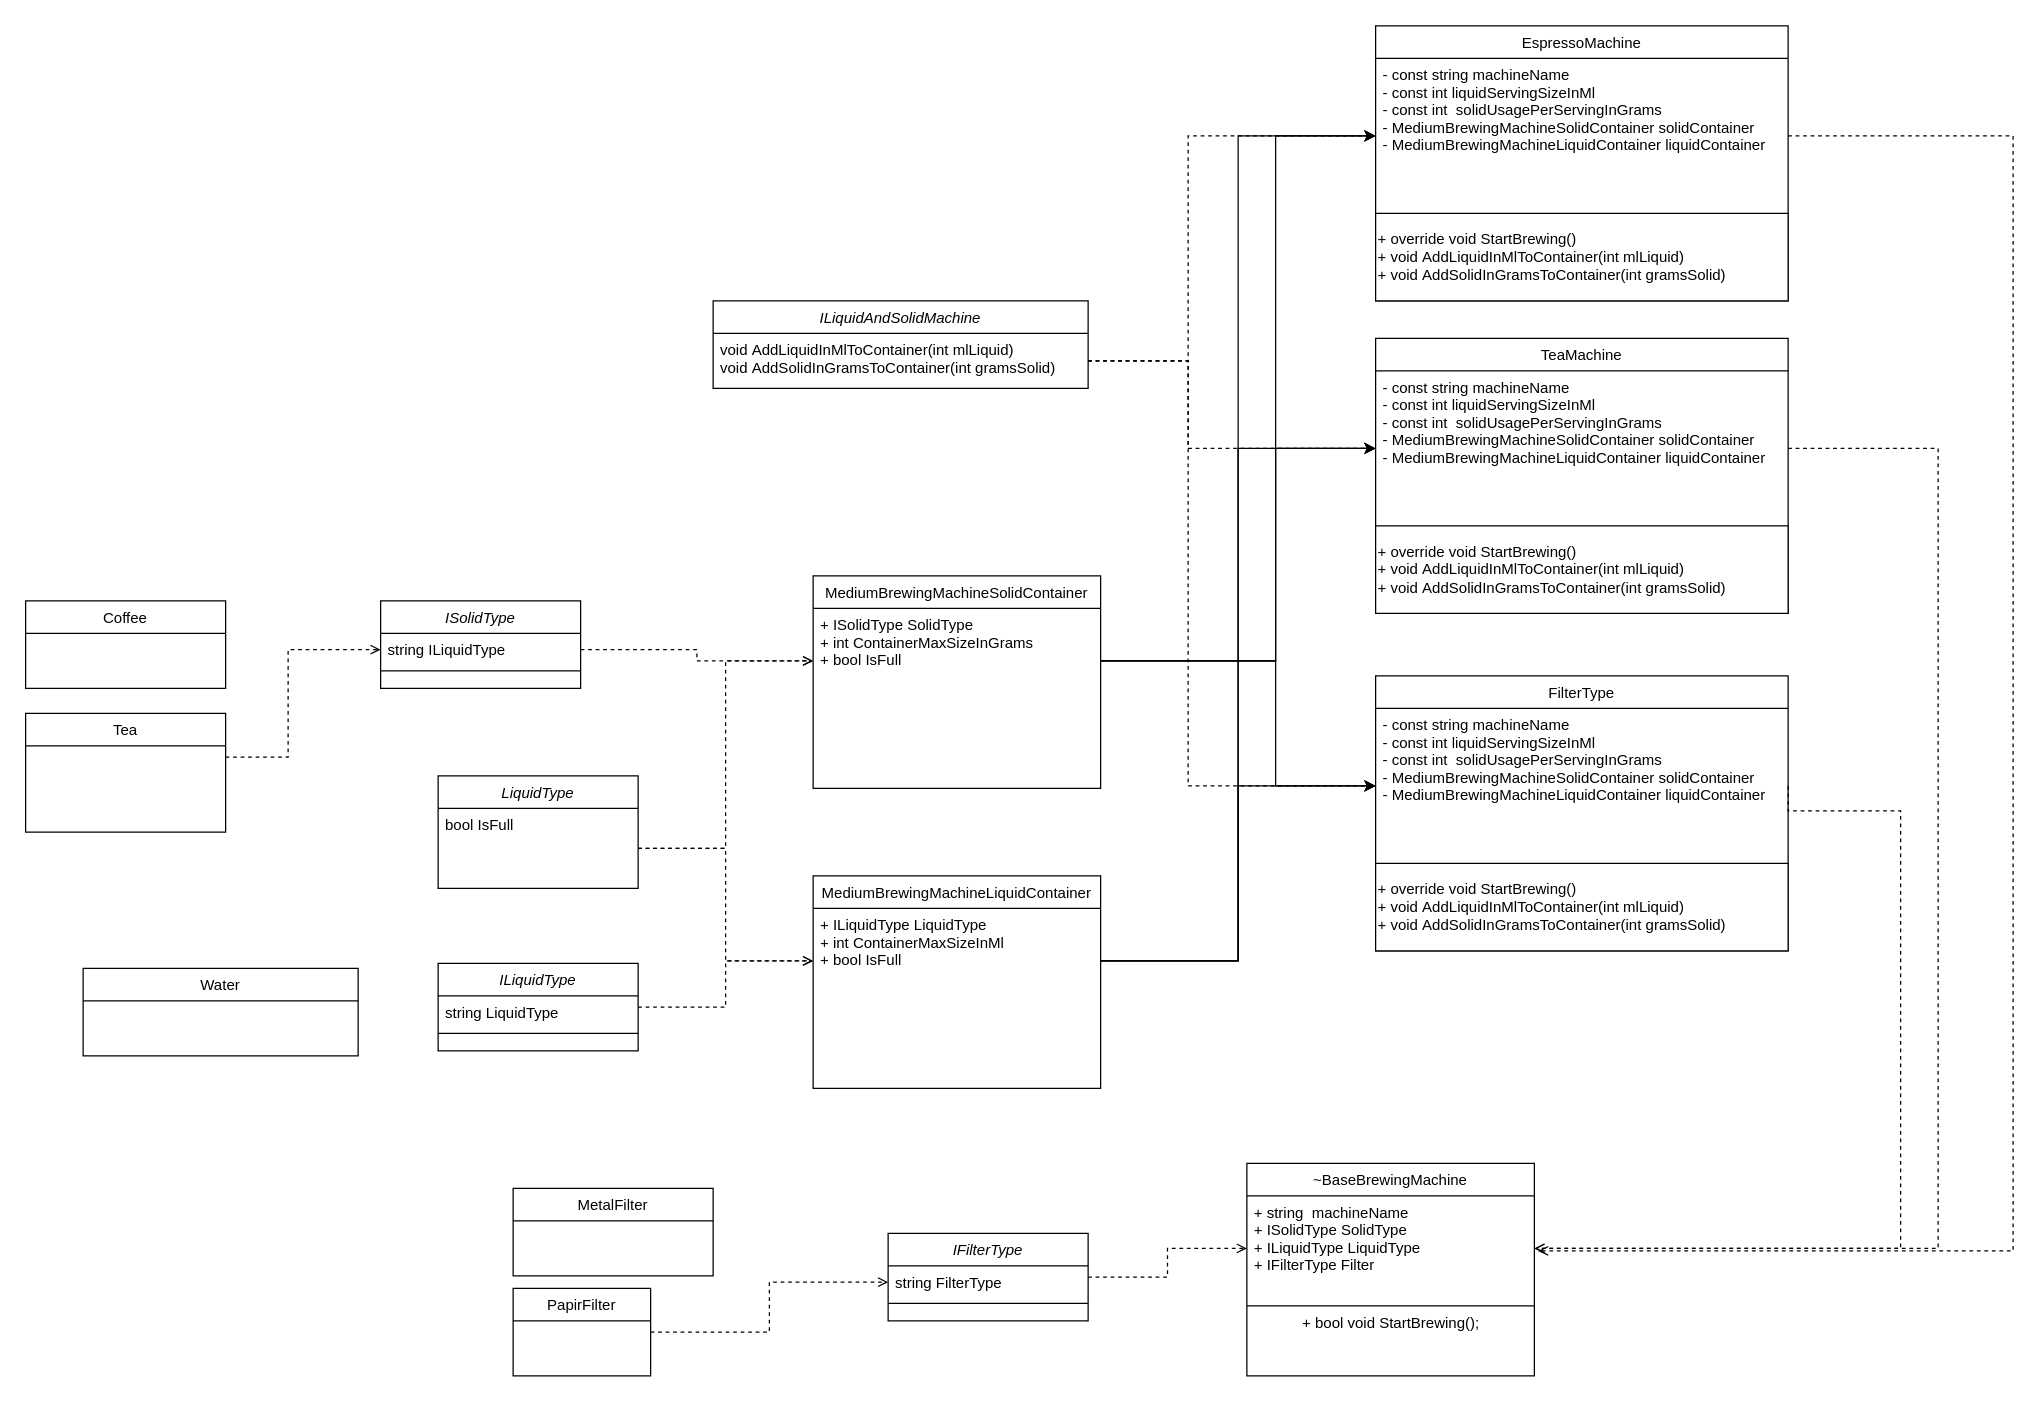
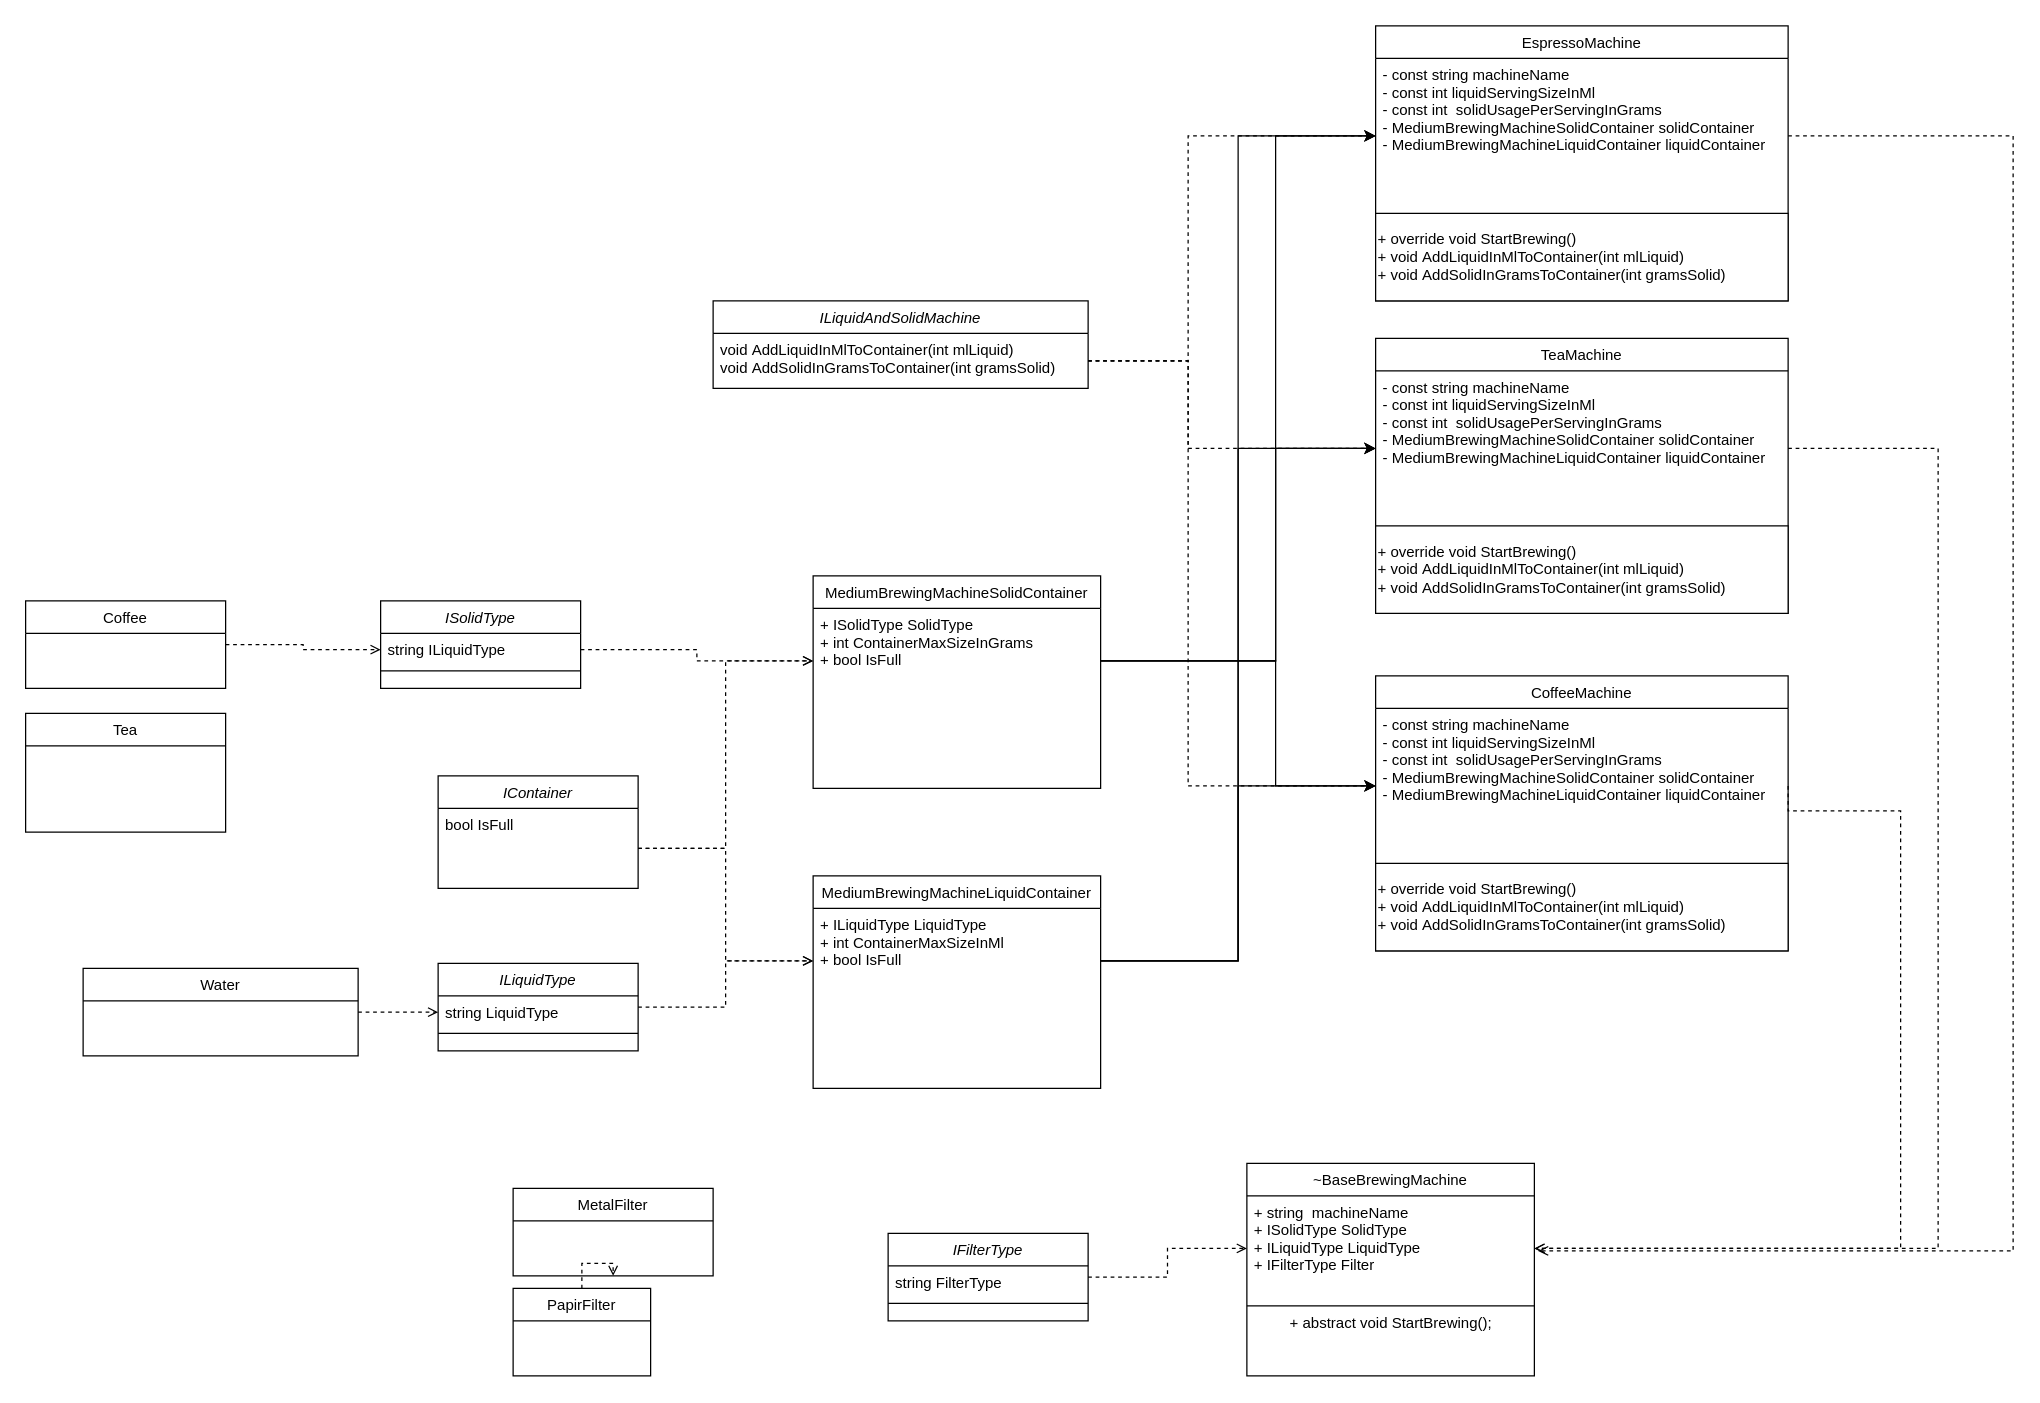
+ <mxCell id="41" style="edgeStyle=orthogonalEdgeStyle;rounded=0;orthogonalLoop=1;jettySize=auto;html=1;entryX=0;entryY=0.5;entryDx=0;entryDy=0;dashed=1;endArrow=open;endFill=0;" edge="1" parent="1" source="42" target="26"><mxGeometry relative="1" as="geometry" /></mxCell>
- <mxCell id="30" value="FilterType" style="swimlane;fontStyle=0;align=center;verticalAlign=top;childLayout=stackLayout;horizontal=1;startSize=26;horizontalStack=0;resizeParent=1;resizeLast=0;collapsible=1;marginBottom=0;rounded=0;shadow=0;strokeWidth=1;" vertex="1" parent="1"><mxGeometry x="1100" y="540" width="330" height="220" as="geometry"><mxRectangle x="340" y="380" width="170" height="26" as="alternateBounds" /></mxGeometry></mxCell>
+ <mxCell id="30" value="CoffeeMachine" style="swimlane;fontStyle=0;align=center;verticalAlign=top;childLayout=stackLayout;horizontal=1;startSize=26;horizontalStack=0;resizeParent=1;resizeLast=0;collapsible=1;marginBottom=0;rounded=0;shadow=0;strokeWidth=1;" vertex="1" parent="1"><mxGeometry x="1100" y="540" width="330" height="220" as="geometry"><mxRectangle x="340" y="380" width="170" height="26" as="alternateBounds" /></mxGeometry></mxCell>
- <mxCell id="43" style="edgeStyle=orthogonalEdgeStyle;rounded=0;orthogonalLoop=1;jettySize=auto;html=1;dashed=1;endArrow=open;endFill=0;" edge="1" parent="1" source="44" target="26"><mxGeometry relative="1" as="geometry"><Array as="points"><mxPoint x="230" y="605" /><mxPoint x="230" y="519" /></Array></mxGeometry></mxCell>
- <mxCell id="2" value="LiquidType" style="swimlane;fontStyle=2;align=center;verticalAlign=top;childLayout=stackLayout;horizontal=1;startSize=26;horizontalStack=0;resizeParent=1;resizeLast=0;collapsible=1;marginBottom=0;rounded=0;shadow=0;strokeWidth=1;" parent="1" vertex="1"><mxGeometry x="350" y="620" width="160" height="90" as="geometry"><mxRectangle x="230" y="140" width="160" height="26" as="alternateBounds" /></mxGeometry></mxCell>
+ <mxCell id="2" value="IContainer" style="swimlane;fontStyle=2;align=center;verticalAlign=top;childLayout=stackLayout;horizontal=1;startSize=26;horizontalStack=0;resizeParent=1;resizeLast=0;collapsible=1;marginBottom=0;rounded=0;shadow=0;strokeWidth=1;" parent="1" vertex="1"><mxGeometry x="350" y="620" width="160" height="90" as="geometry"><mxRectangle x="230" y="140" width="160" height="26" as="alternateBounds" /></mxGeometry></mxCell>
+ <mxCell id="28" style="edgeStyle=orthogonalEdgeStyle;rounded=0;orthogonalLoop=1;jettySize=auto;html=1;entryX=0;entryY=0.5;entryDx=0;entryDy=0;dashed=1;endArrow=open;endFill=0;" edge="1" parent="1" source="29" target="23"><mxGeometry relative="1" as="geometry" /></mxCell>
- <mxCell id="39" style="edgeStyle=orthogonalEdgeStyle;rounded=0;orthogonalLoop=1;jettySize=auto;html=1;entryX=0;entryY=0.5;entryDx=0;entryDy=0;dashed=1;endArrow=open;endFill=0;" edge="1" parent="1" source="40" target="19"><mxGeometry relative="1" as="geometry" /></mxCell>
+ <mxCell id="39" style="edgeStyle=orthogonalEdgeStyle;rounded=0;orthogonalLoop=1;jettySize=auto;html=1;dashed=1;endArrow=open;endFill=0;" edge="1" parent="1" source="40" target="38"><mxGeometry relative="1" as="geometry" /></mxCell>
- <mxCell id="16" value="+ bool void StartBrewing();" style="text;html=1;align=center;verticalAlign=middle;resizable=0;points=[];autosize=1;strokeColor=none;fillColor=none;" vertex="1" parent="13"><mxGeometry y="118" width="230" height="20" as="geometry" /></mxCell>
+ <mxCell id="16" value="+ abstract void StartBrewing();" style="text;html=1;align=center;verticalAlign=middle;resizable=0;points=[];autosize=1;strokeColor=none;fillColor=none;" vertex="1" parent="13"><mxGeometry y="118" width="230" height="20" as="geometry" /></mxCell>
